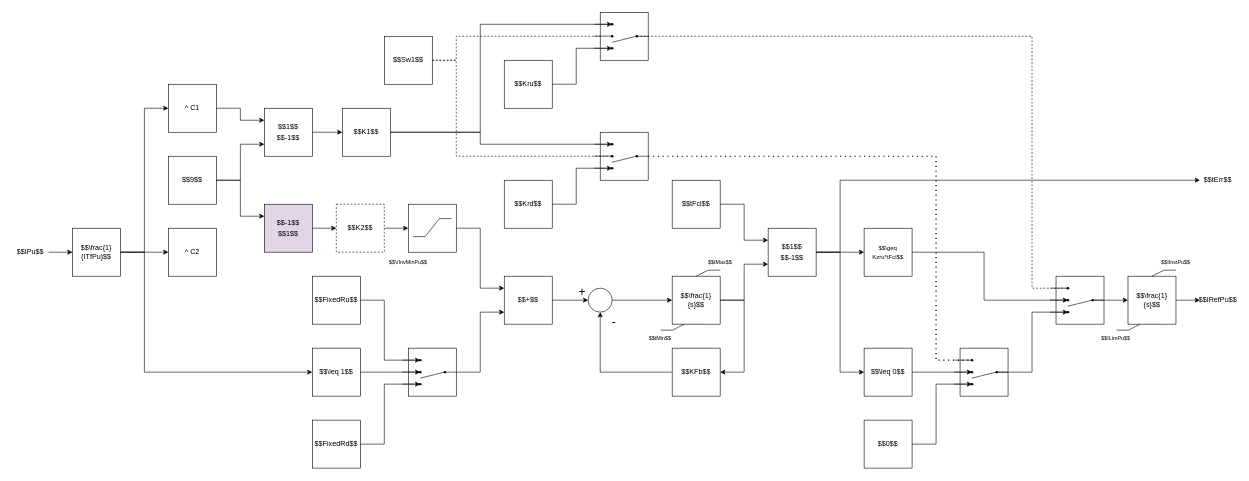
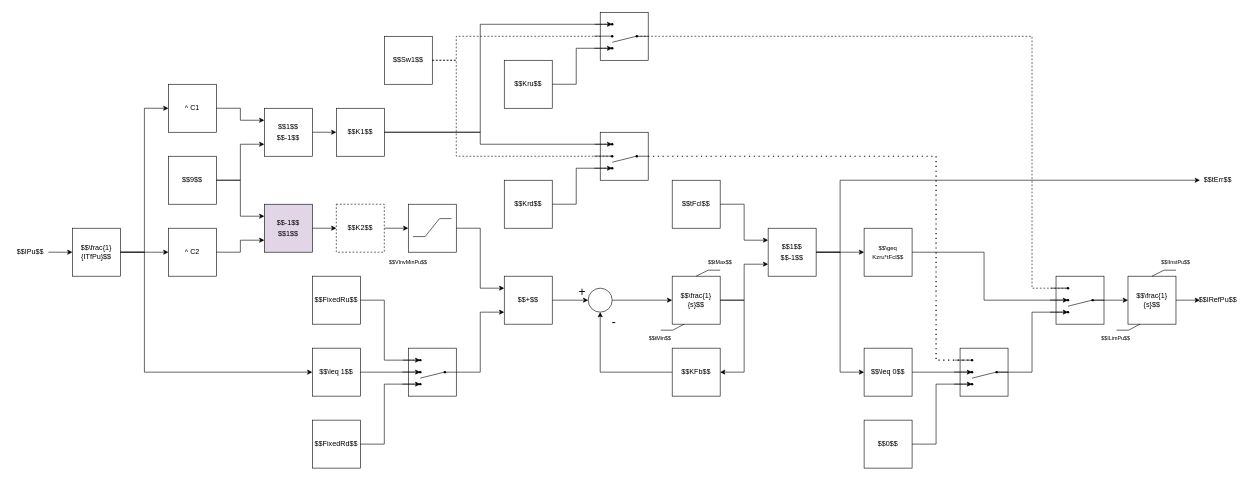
- <mxCell id="37" value="&lt;span style=&quot;background-color: initial;&quot;&gt;$$K1$$&lt;/span&gt;" style="whiteSpace=wrap;html=1;aspect=fixed;" parent="1" vertex="1"><mxGeometry x="570" y="180" width="80" height="80" as="geometry" /></mxCell>
+ <mxCell id="37" value="&lt;span style=&quot;background-color: initial;&quot;&gt;$$K1$$&lt;/span&gt;" style="whiteSpace=wrap;html=1;aspect=fixed;" parent="1" vertex="1"><mxGeometry x="560" y="180" width="80" height="80" as="geometry" /></mxCell>
+ <mxCell id="52" value="" style="endArrow=classic;html=1;rounded=0;exitX=1;exitY=0.5;exitDx=0;exitDy=0;entryX=0;entryY=0.75;entryDx=0;entryDy=0;" parent="1" source="3" target="22" edge="1"><mxGeometry width="50" height="50" relative="1" as="geometry"><mxPoint x="330" y="320" as="sourcePoint" /><mxPoint x="380" y="270" as="targetPoint" /><Array as="points"><mxPoint x="400" y="420" /><mxPoint x="400" y="400" /></Array></mxGeometry></mxCell>
